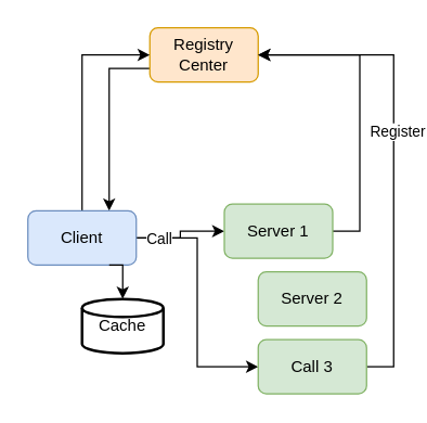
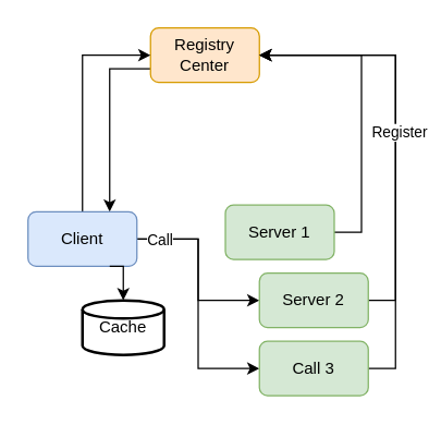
- <mxCell id="5" style="edgeStyle=orthogonalEdgeStyle;rounded=0;orthogonalLoop=1;jettySize=auto;html=1;exitX=1;exitY=0.5;exitDx=0;exitDy=0;entryX=0;entryY=0.5;entryDx=0;entryDy=0;" edge="1" parent="1" source="9" target="11"><mxGeometry relative="1" as="geometry" /></mxCell>
+ <mxCell id="6" style="edgeStyle=orthogonalEdgeStyle;rounded=0;orthogonalLoop=1;jettySize=auto;html=1;exitX=1;exitY=0.5;exitDx=0;exitDy=0;entryX=0;entryY=0.5;entryDx=0;entryDy=0;" edge="1" parent="1" source="9" target="15"><mxGeometry relative="1" as="geometry" /></mxCell>
+ <mxCell id="14" style="edgeStyle=orthogonalEdgeStyle;rounded=0;orthogonalLoop=1;jettySize=auto;html=1;exitX=1;exitY=0.5;exitDx=0;exitDy=0;entryX=1;entryY=0.5;entryDx=0;entryDy=0;" edge="1" parent="1" source="15" target="3"><mxGeometry relative="1" as="geometry" /></mxCell>
